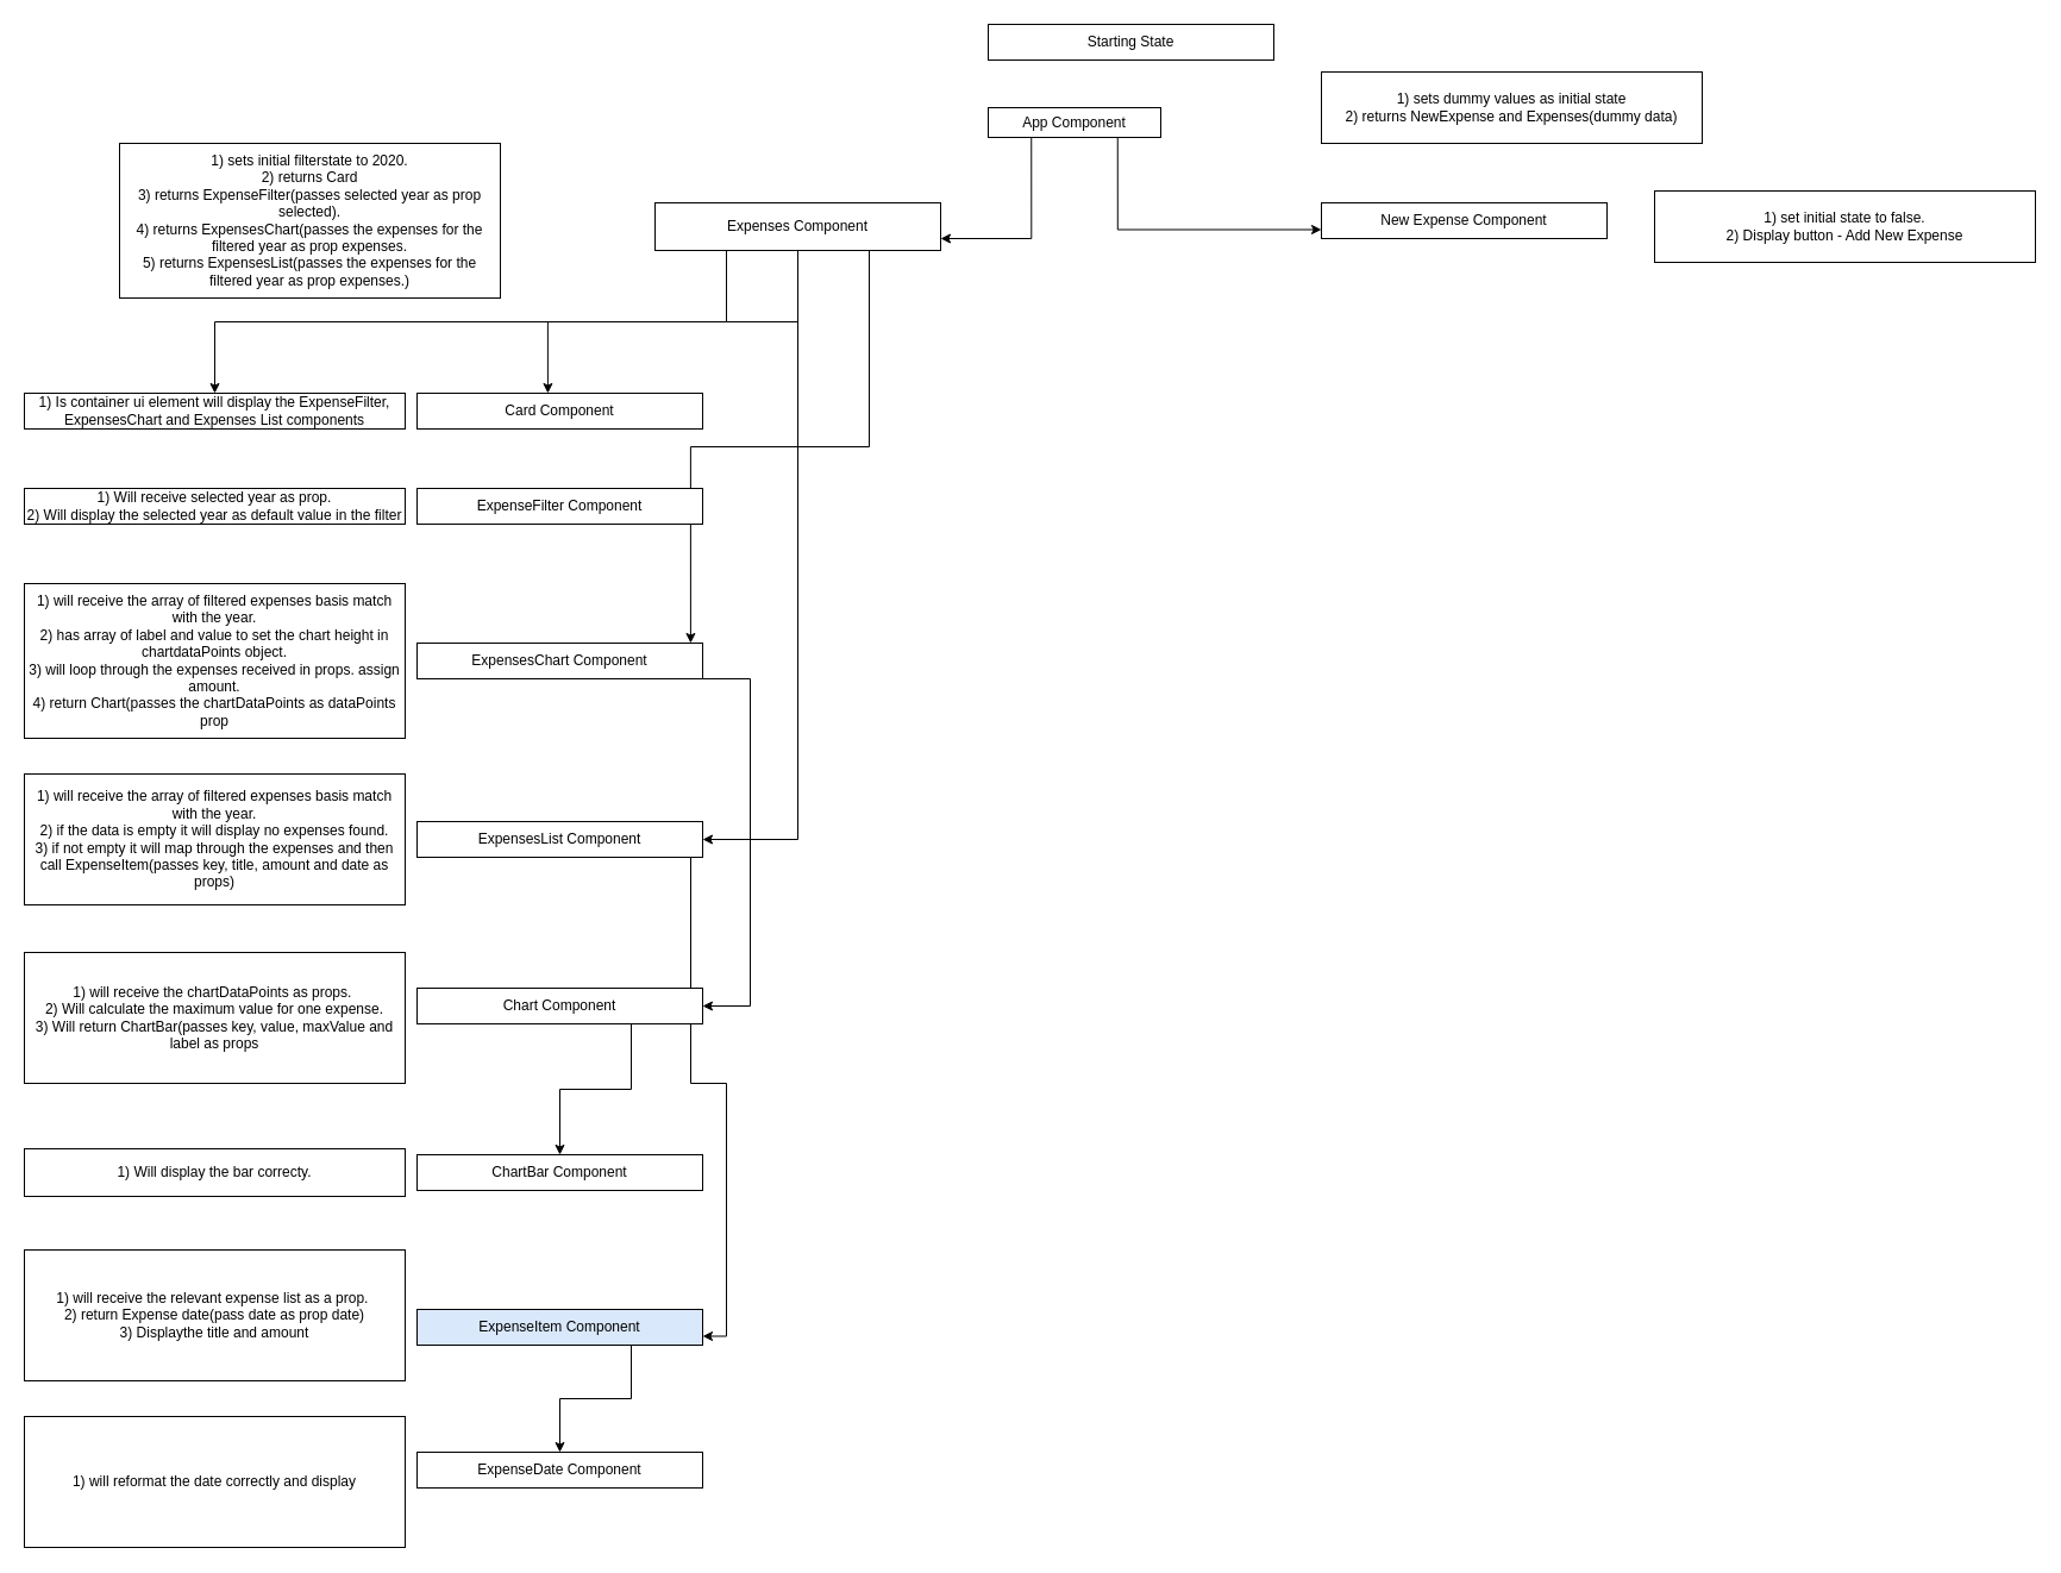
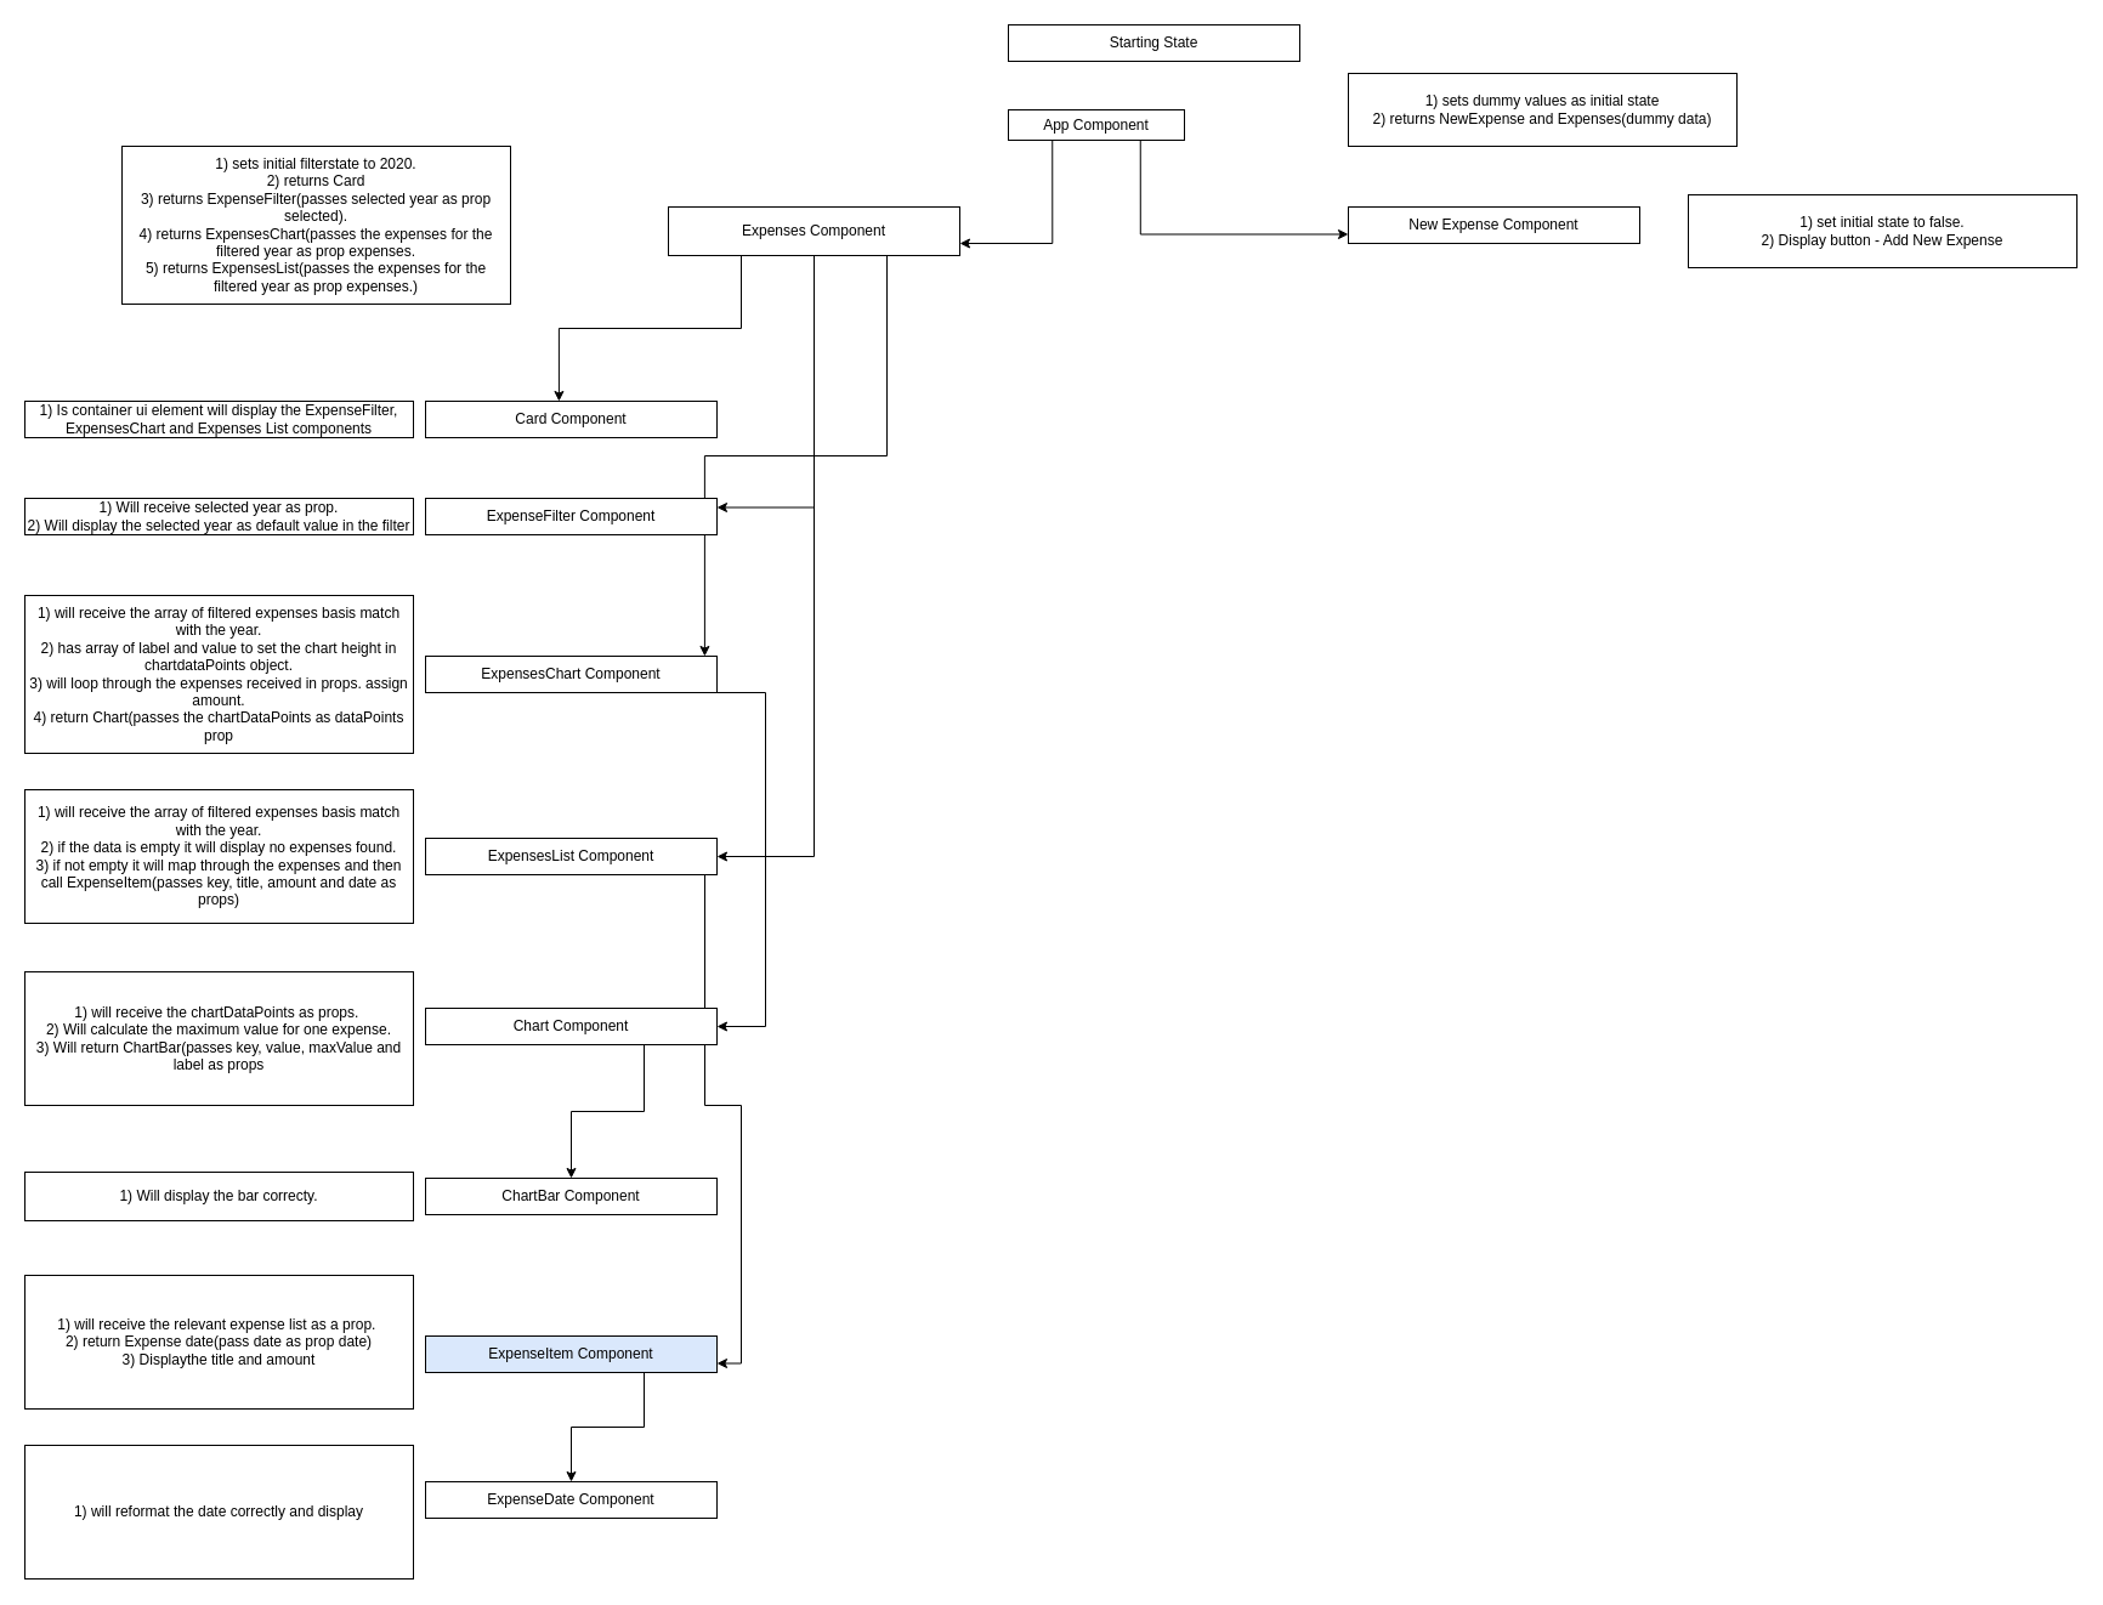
- <mxCell id="8" style="edgeStyle=orthogonalEdgeStyle;rounded=0;orthogonalLoop=1;jettySize=auto;html=1;exitX=0.5;exitY=1;exitDx=0;exitDy=0;" parent="1" source="11" target="15" edge="1"><mxGeometry relative="1" as="geometry" /></mxCell>
+ <mxCell id="8" style="edgeStyle=orthogonalEdgeStyle;rounded=0;orthogonalLoop=1;jettySize=auto;html=1;exitX=0.5;exitY=1;exitDx=0;exitDy=0;entryX=1;entryY=0.25;entryDx=0;entryDy=0;" parent="1" source="11" target="16" edge="1"><mxGeometry relative="1" as="geometry" /></mxCell>
